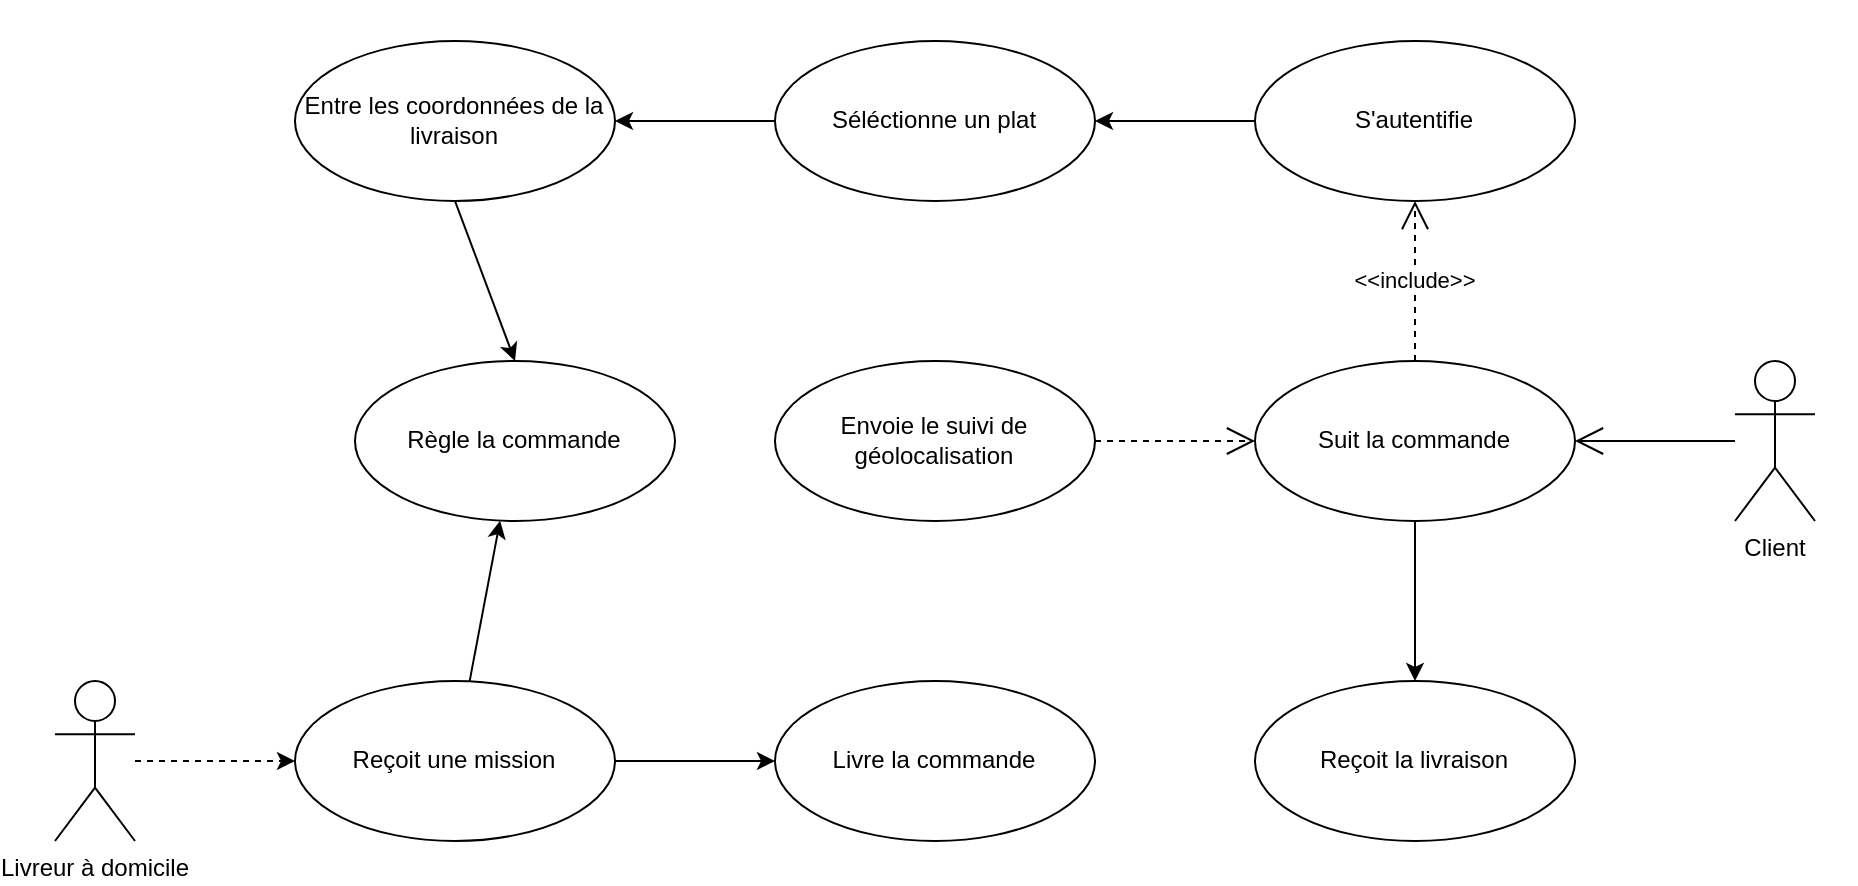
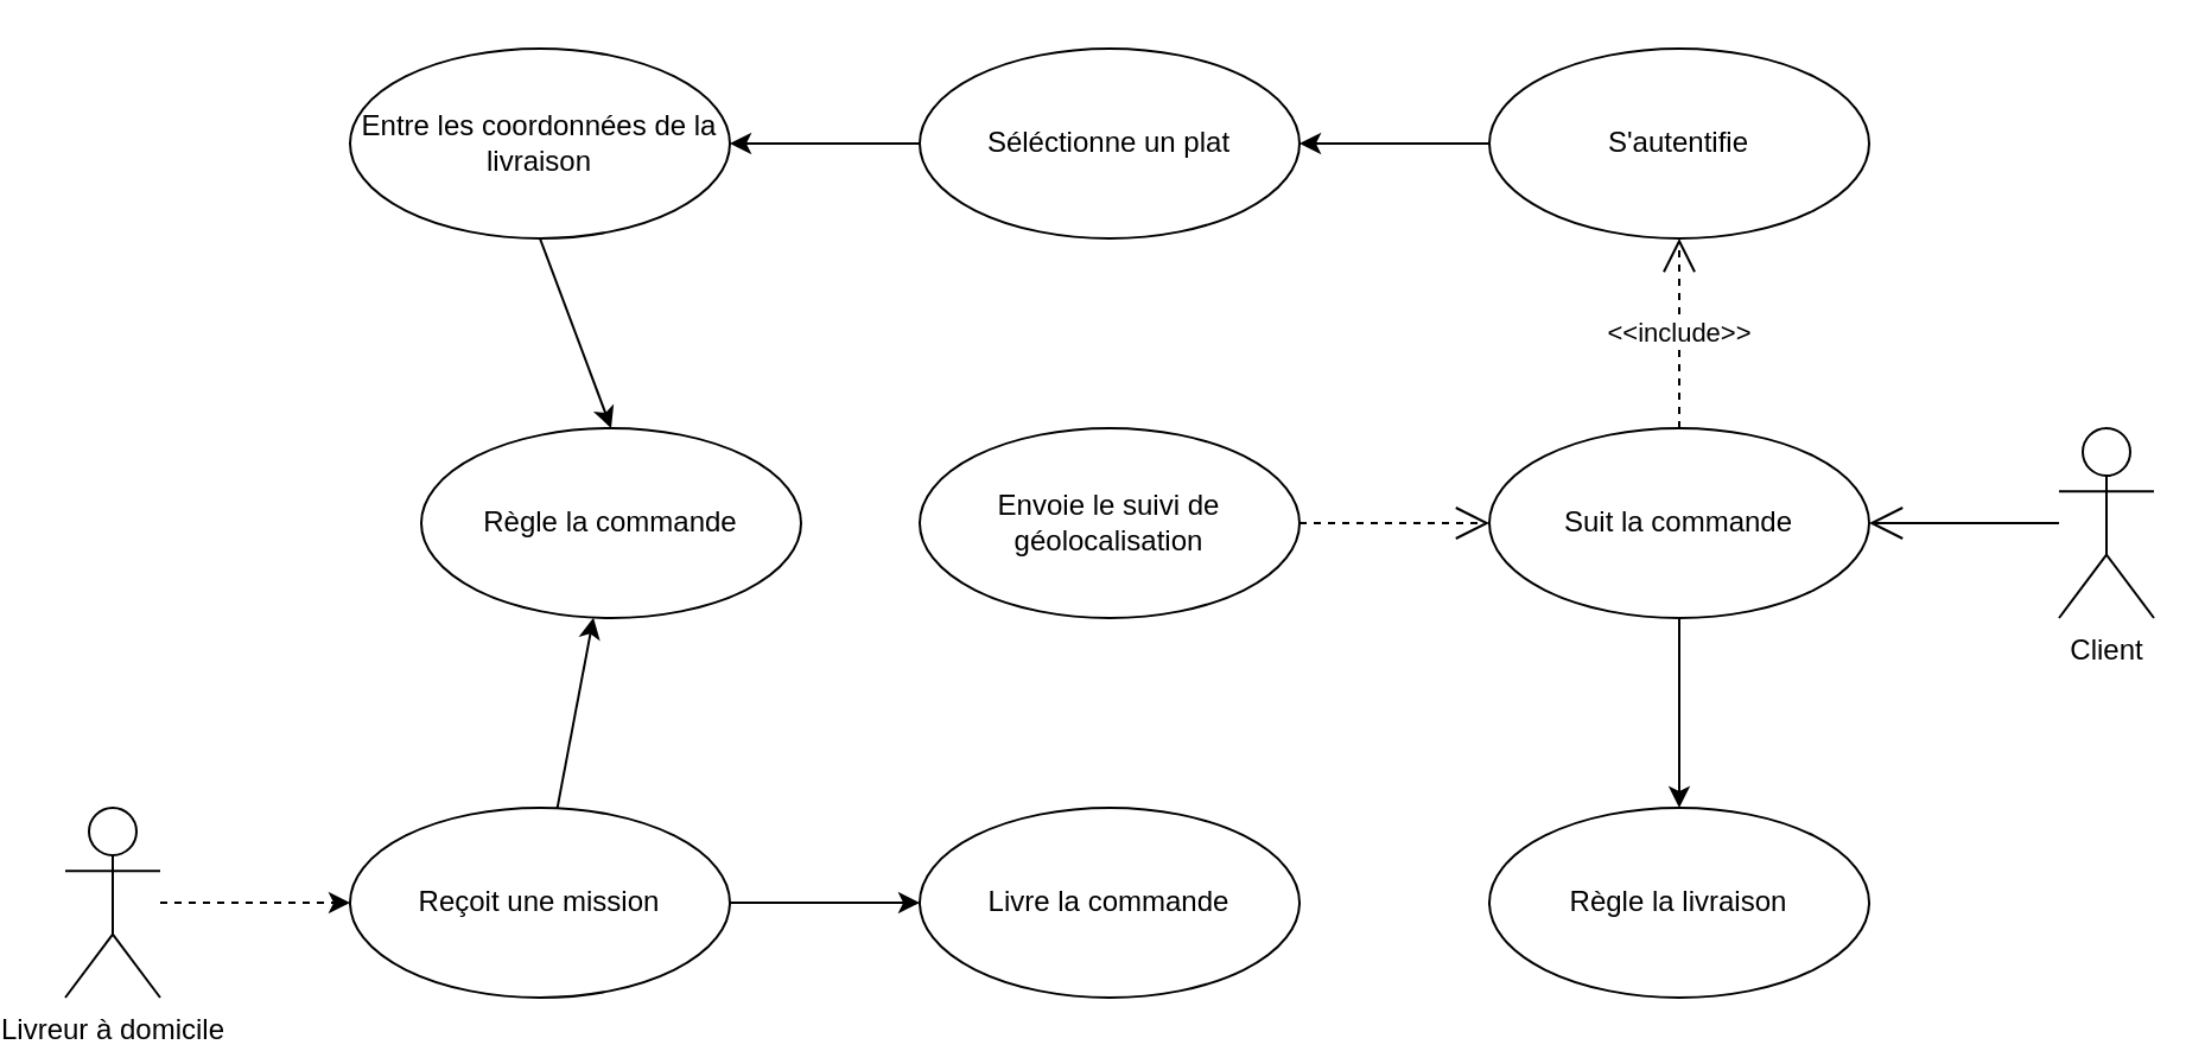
- <mxCell id="13" value="Reçoit la livraison" style="ellipse;whiteSpace=wrap;html=1;" parent="1" vertex="1"><mxGeometry x="620" y="340" width="160" height="80" as="geometry" /></mxCell>
+ <mxCell id="13" value="Règle la livraison" style="ellipse;whiteSpace=wrap;html=1;" parent="1" vertex="1"><mxGeometry x="620" y="340" width="160" height="80" as="geometry" /></mxCell>
